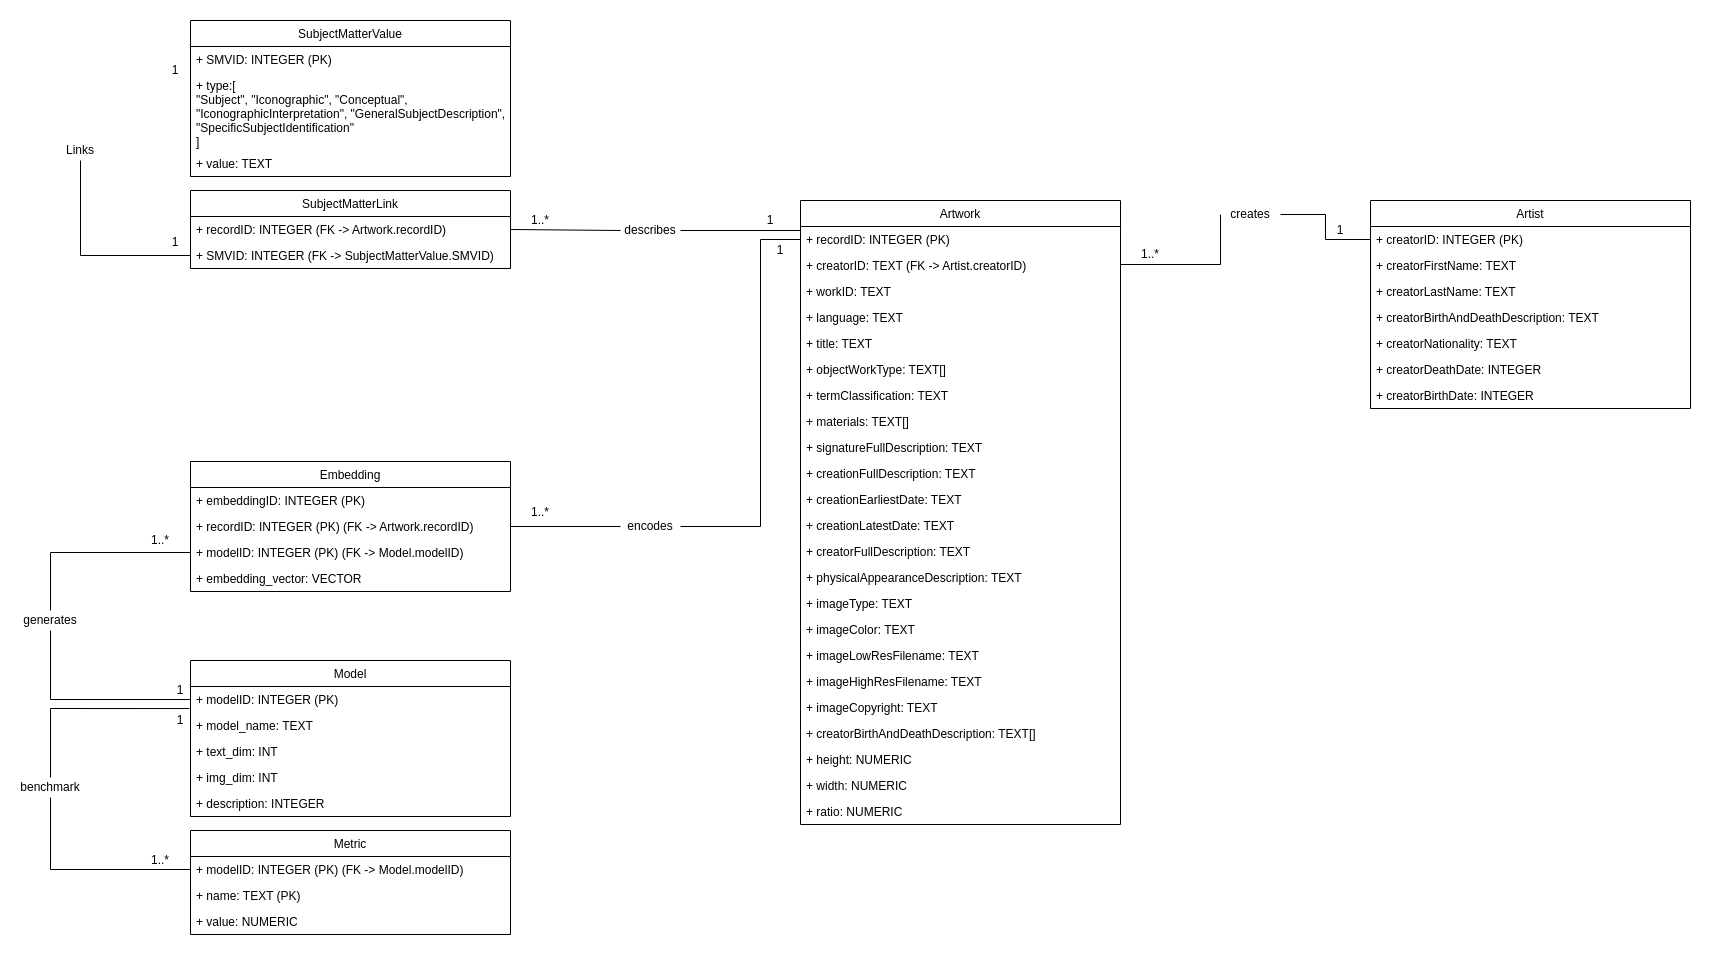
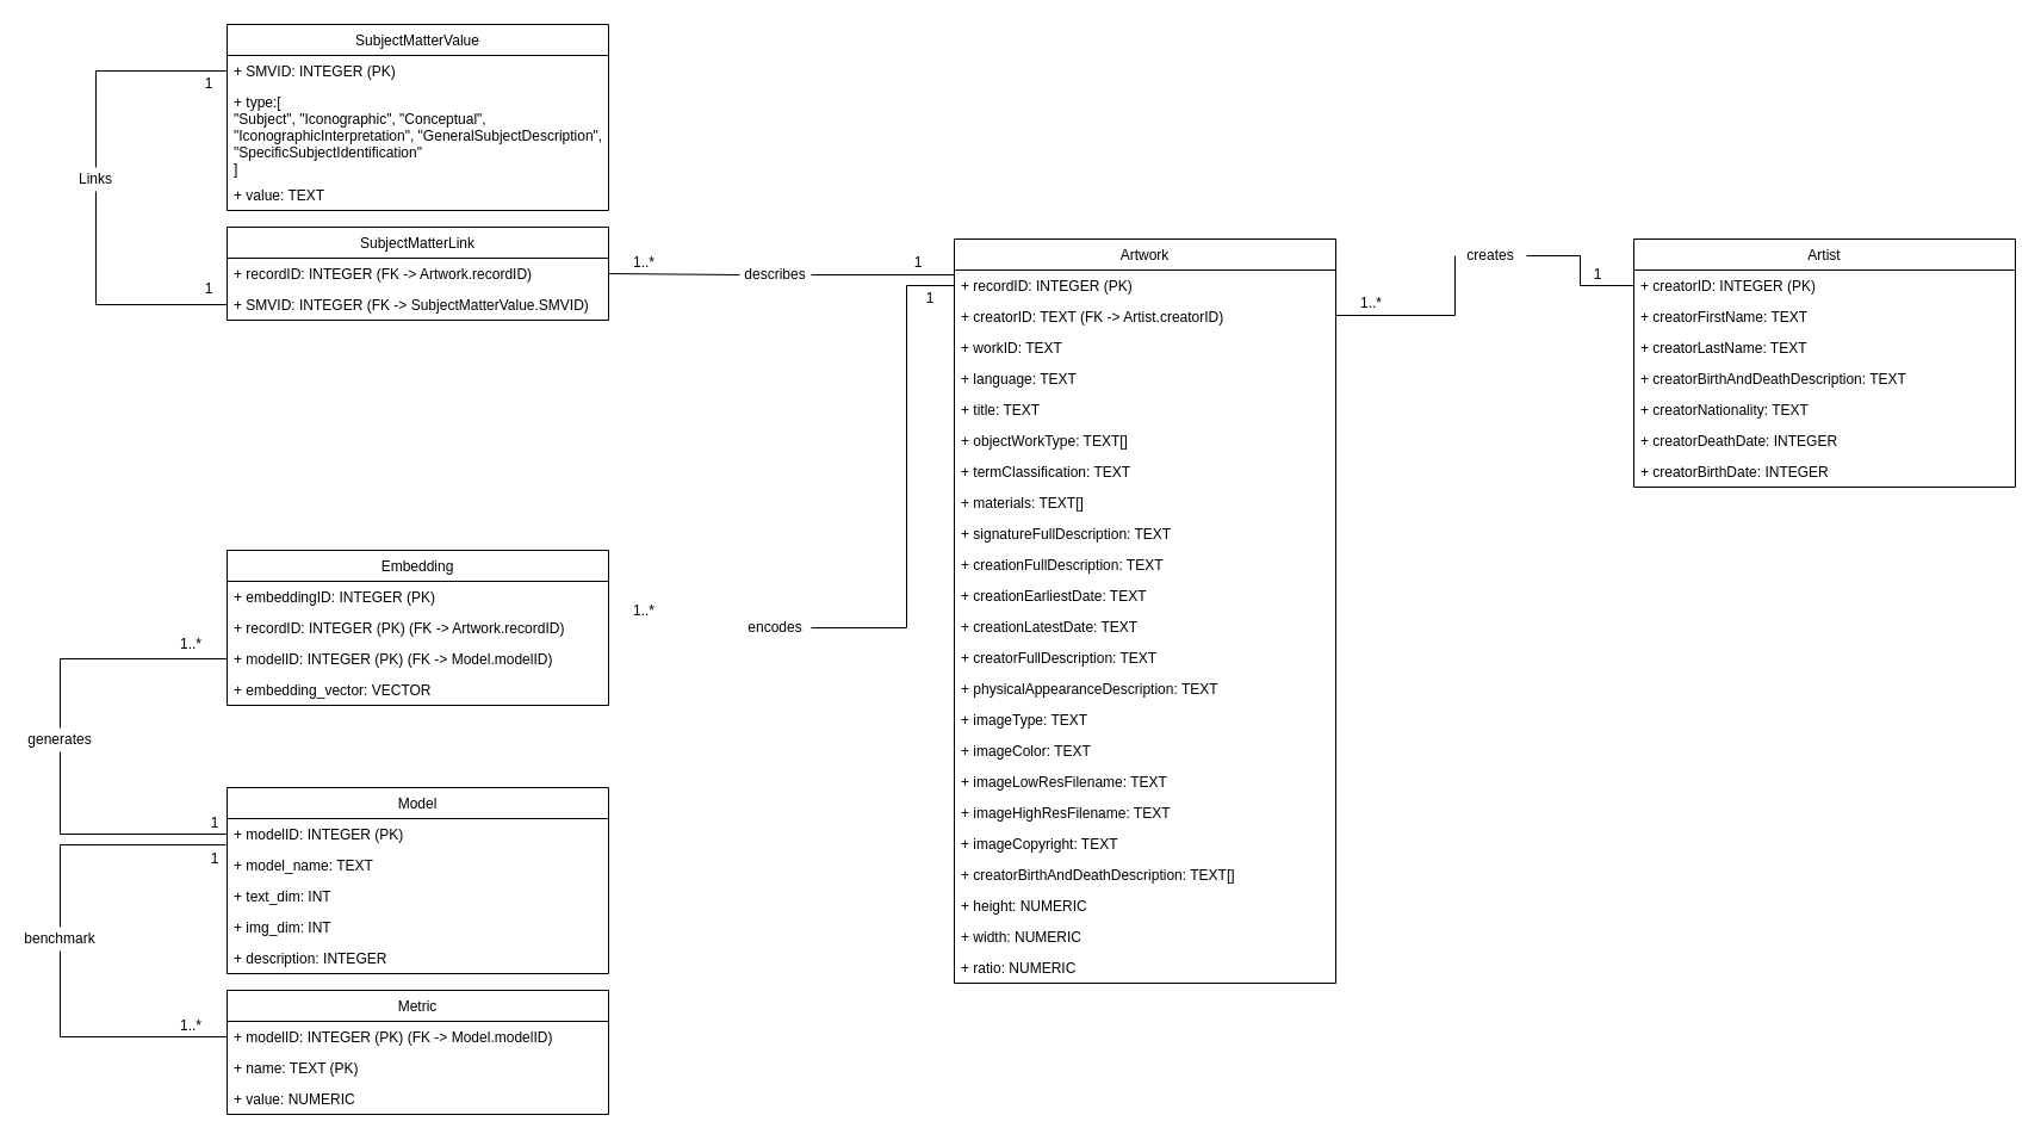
+ <mxCell id="81" style="edgeStyle=orthogonalEdgeStyle;rounded=0;orthogonalLoop=1;jettySize=auto;html=1;exitX=0.5;exitY=0;exitDx=0;exitDy=0;entryX=0;entryY=0.5;entryDx=0;entryDy=0;endArrow=none;endFill=0;startArrow=none;" parent="1" source="82" target="78" edge="1"><mxGeometry relative="1" as="geometry"><Array as="points"><mxPoint x="80" y="140" /><mxPoint x="80" y="59" /></Array></mxGeometry></mxCell>
- <mxCell id="45" style="edgeStyle=orthogonalEdgeStyle;rounded=0;orthogonalLoop=1;jettySize=auto;html=1;exitX=0;exitY=0.5;exitDx=0;exitDy=0;entryX=1;entryY=0.5;entryDx=0;entryDy=0;endArrow=none;endFill=0;startArrow=none;" parent="1" source="53" target="39" edge="1"><mxGeometry relative="1" as="geometry"><mxPoint x="640" y="418" as="sourcePoint" /><Array as="points"><mxPoint y="526" x="620" /></Array></mxGeometry></mxCell>
